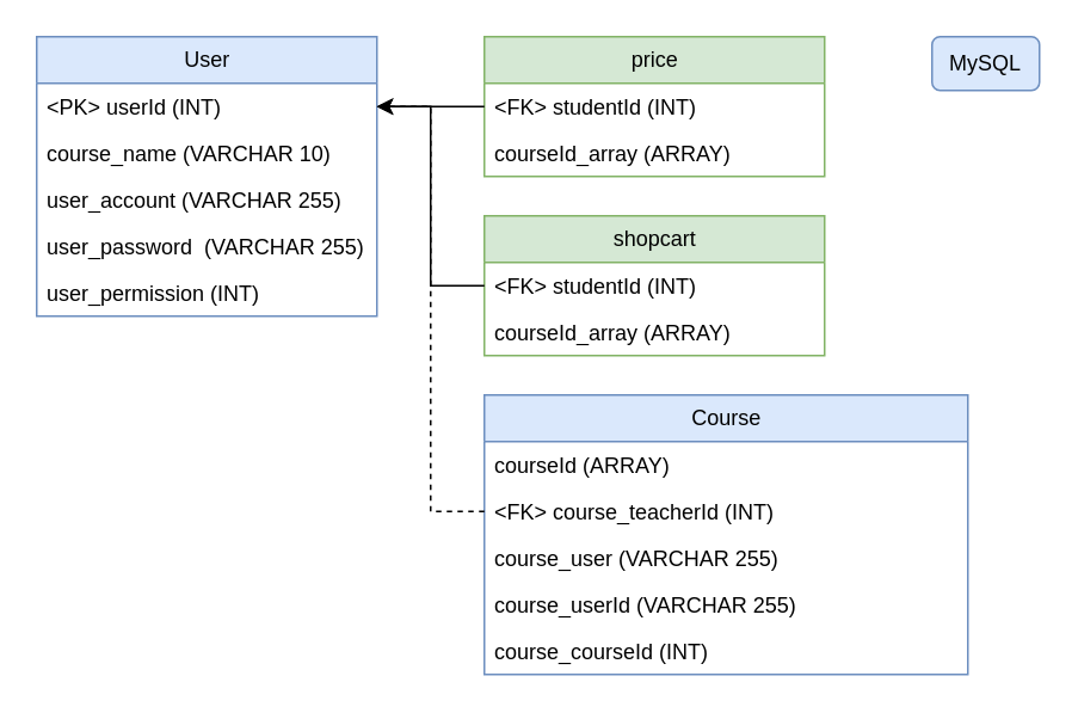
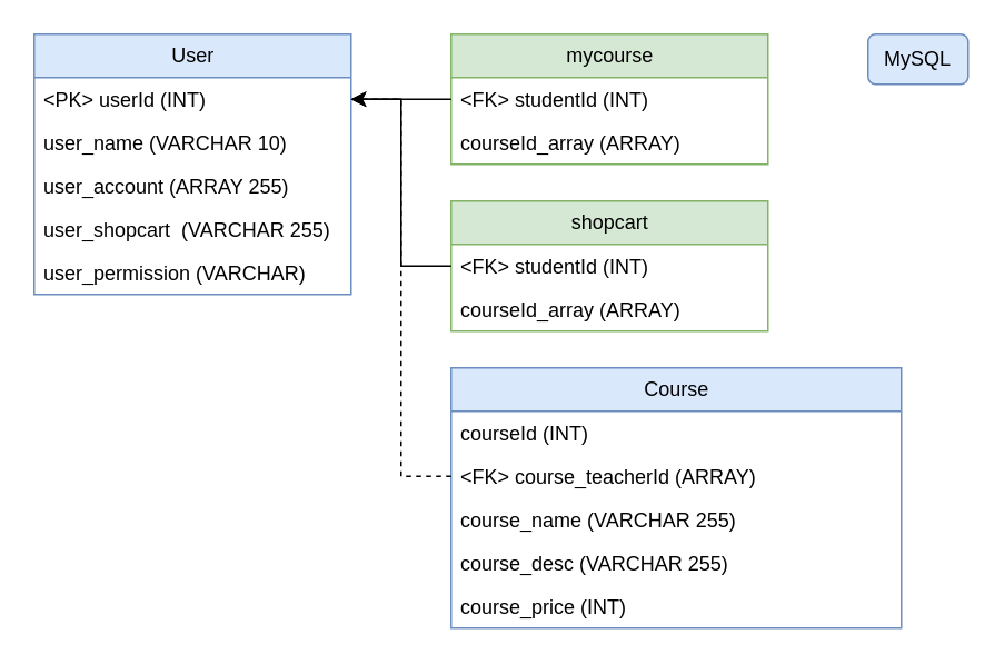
- <mxCell id="8" value="price" style="swimlane;fontStyle=0;childLayout=stackLayout;horizontal=1;startSize=26;fillColor=#d5e8d4;horizontalStack=0;resizeParent=1;resizeParentMax=0;resizeLast=0;collapsible=1;marginBottom=0;html=1;strokeColor=#82b366;" vertex="1" parent="1"><mxGeometry x="270" y="20" width="190" height="78" as="geometry" /></mxCell>
+ <mxCell id="8" value="mycourse" style="swimlane;fontStyle=0;childLayout=stackLayout;horizontal=1;startSize=26;fillColor=#d5e8d4;horizontalStack=0;resizeParent=1;resizeParentMax=0;resizeLast=0;collapsible=1;marginBottom=0;html=1;strokeColor=#82b366;" vertex="1" parent="1"><mxGeometry x="270" y="20" width="190" height="78" as="geometry" /></mxCell>
- <mxCell id="4" value="course_name (VARCHAR 10)" style="text;strokeColor=none;fillColor=none;align=left;verticalAlign=top;spacingLeft=4;spacingRight=4;overflow=hidden;rotatable=0;points=[[0,0.5],[1,0.5]];portConstraint=eastwest;whiteSpace=wrap;html=1;" vertex="1" parent="2"><mxGeometry y="52" width="190" height="26" as="geometry" /></mxCell>
+ <mxCell id="4" value="user_name (VARCHAR 10)" style="text;strokeColor=none;fillColor=none;align=left;verticalAlign=top;spacingLeft=4;spacingRight=4;overflow=hidden;rotatable=0;points=[[0,0.5],[1,0.5]];portConstraint=eastwest;whiteSpace=wrap;html=1;" vertex="1" parent="2"><mxGeometry y="52" width="190" height="26" as="geometry" /></mxCell>
- <mxCell id="5" value="user_account (VARCHAR 255)" style="text;strokeColor=none;fillColor=none;align=left;verticalAlign=top;spacingLeft=4;spacingRight=4;overflow=hidden;rotatable=0;points=[[0,0.5],[1,0.5]];portConstraint=eastwest;whiteSpace=wrap;html=1;" vertex="1" parent="2"><mxGeometry y="78" width="190" height="26" as="geometry" /></mxCell>
+ <mxCell id="5" value="user_account (ARRAY 255)" style="text;strokeColor=none;fillColor=none;align=left;verticalAlign=top;spacingLeft=4;spacingRight=4;overflow=hidden;rotatable=0;points=[[0,0.5],[1,0.5]];portConstraint=eastwest;whiteSpace=wrap;html=1;" vertex="1" parent="2"><mxGeometry y="78" width="190" height="26" as="geometry" /></mxCell>
- <mxCell id="6" value="user_password&amp;nbsp;&amp;nbsp;(VARCHAR 255)" style="text;strokeColor=none;fillColor=none;align=left;verticalAlign=top;spacingLeft=4;spacingRight=4;overflow=hidden;rotatable=0;points=[[0,0.5],[1,0.5]];portConstraint=eastwest;whiteSpace=wrap;html=1;" vertex="1" parent="2"><mxGeometry y="104" width="190" height="26" as="geometry" /></mxCell>
+ <mxCell id="6" value="user_shopcart&amp;nbsp;&amp;nbsp;(VARCHAR 255)" style="text;strokeColor=none;fillColor=none;align=left;verticalAlign=top;spacingLeft=4;spacingRight=4;overflow=hidden;rotatable=0;points=[[0,0.5],[1,0.5]];portConstraint=eastwest;whiteSpace=wrap;html=1;" vertex="1" parent="2"><mxGeometry y="104" width="190" height="26" as="geometry" /></mxCell>
- <mxCell id="7" value="user_permission (INT)" style="text;strokeColor=none;fillColor=none;align=left;verticalAlign=top;spacingLeft=4;spacingRight=4;overflow=hidden;rotatable=0;points=[[0,0.5],[1,0.5]];portConstraint=eastwest;whiteSpace=wrap;html=1;" vertex="1" parent="2"><mxGeometry y="130" width="190" height="26" as="geometry" /></mxCell>
+ <mxCell id="7" value="user_permission (VARCHAR)" style="text;strokeColor=none;fillColor=none;align=left;verticalAlign=top;spacingLeft=4;spacingRight=4;overflow=hidden;rotatable=0;points=[[0,0.5],[1,0.5]];portConstraint=eastwest;whiteSpace=wrap;html=1;" vertex="1" parent="2"><mxGeometry y="130" width="190" height="26" as="geometry" /></mxCell>
- <mxCell id="15" value="courseId (ARRAY)" style="text;strokeColor=none;fillColor=none;align=left;verticalAlign=top;spacingLeft=4;spacingRight=4;overflow=hidden;rotatable=0;points=[[0,0.5],[1,0.5]];portConstraint=eastwest;whiteSpace=wrap;html=1;" vertex="1" parent="14"><mxGeometry y="26" width="270" height="26" as="geometry" /></mxCell>
+ <mxCell id="15" value="courseId (INT)" style="text;strokeColor=none;fillColor=none;align=left;verticalAlign=top;spacingLeft=4;spacingRight=4;overflow=hidden;rotatable=0;points=[[0,0.5],[1,0.5]];portConstraint=eastwest;whiteSpace=wrap;html=1;" vertex="1" parent="14"><mxGeometry y="26" width="270" height="26" as="geometry" /></mxCell>
- <mxCell id="16" value="&amp;lt;FK&amp;gt; course_teacherId (INT)" style="text;strokeColor=none;fillColor=none;align=left;verticalAlign=top;spacingLeft=4;spacingRight=4;overflow=hidden;rotatable=0;points=[[0,0.5],[1,0.5]];portConstraint=eastwest;whiteSpace=wrap;html=1;" vertex="1" parent="14"><mxGeometry y="52" width="270" height="26" as="geometry" /></mxCell>
+ <mxCell id="16" value="&amp;lt;FK&amp;gt; course_teacherId (ARRAY)" style="text;strokeColor=none;fillColor=none;align=left;verticalAlign=top;spacingLeft=4;spacingRight=4;overflow=hidden;rotatable=0;points=[[0,0.5],[1,0.5]];portConstraint=eastwest;whiteSpace=wrap;html=1;" vertex="1" parent="14"><mxGeometry y="52" width="270" height="26" as="geometry" /></mxCell>
- <mxCell id="17" value="course_user (VARCHAR 255)" style="text;strokeColor=none;fillColor=none;align=left;verticalAlign=top;spacingLeft=4;spacingRight=4;overflow=hidden;rotatable=0;points=[[0,0.5],[1,0.5]];portConstraint=eastwest;whiteSpace=wrap;html=1;" vertex="1" parent="14"><mxGeometry y="78" width="270" height="26" as="geometry" /></mxCell>
+ <mxCell id="17" value="course_name (VARCHAR 255)" style="text;strokeColor=none;fillColor=none;align=left;verticalAlign=top;spacingLeft=4;spacingRight=4;overflow=hidden;rotatable=0;points=[[0,0.5],[1,0.5]];portConstraint=eastwest;whiteSpace=wrap;html=1;" vertex="1" parent="14"><mxGeometry y="78" width="270" height="26" as="geometry" /></mxCell>
- <mxCell id="18" value="course_userId (VARCHAR 255)" style="text;strokeColor=none;fillColor=none;align=left;verticalAlign=top;spacingLeft=4;spacingRight=4;overflow=hidden;rotatable=0;points=[[0,0.5],[1,0.5]];portConstraint=eastwest;whiteSpace=wrap;html=1;" vertex="1" parent="14"><mxGeometry y="104" width="270" height="26" as="geometry" /></mxCell>
+ <mxCell id="18" value="course_desc (VARCHAR 255)" style="text;strokeColor=none;fillColor=none;align=left;verticalAlign=top;spacingLeft=4;spacingRight=4;overflow=hidden;rotatable=0;points=[[0,0.5],[1,0.5]];portConstraint=eastwest;whiteSpace=wrap;html=1;" vertex="1" parent="14"><mxGeometry y="104" width="270" height="26" as="geometry" /></mxCell>
- <mxCell id="19" value="course_courseId (INT)" style="text;strokeColor=none;fillColor=none;align=left;verticalAlign=top;spacingLeft=4;spacingRight=4;overflow=hidden;rotatable=0;points=[[0,0.5],[1,0.5]];portConstraint=eastwest;whiteSpace=wrap;html=1;" vertex="1" parent="14"><mxGeometry y="130" width="270" height="26" as="geometry" /></mxCell>
+ <mxCell id="19" value="course_price (INT)" style="text;strokeColor=none;fillColor=none;align=left;verticalAlign=top;spacingLeft=4;spacingRight=4;overflow=hidden;rotatable=0;points=[[0,0.5],[1,0.5]];portConstraint=eastwest;whiteSpace=wrap;html=1;" vertex="1" parent="14"><mxGeometry y="130" width="270" height="26" as="geometry" /></mxCell>
